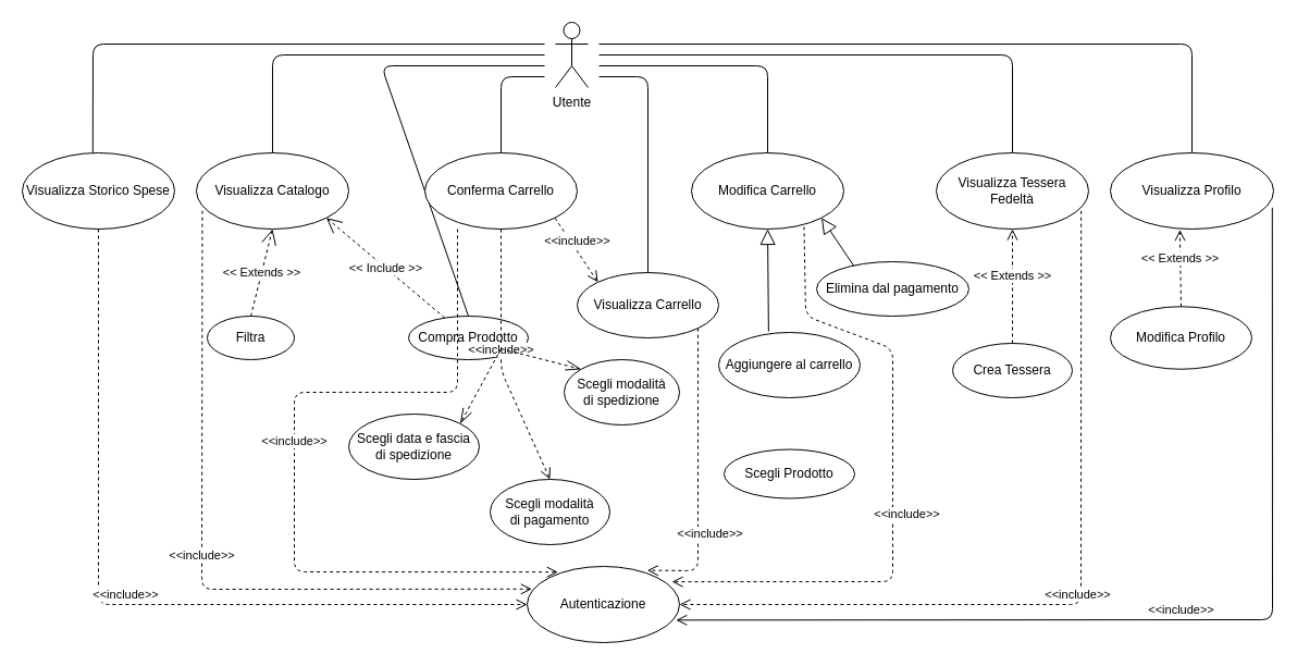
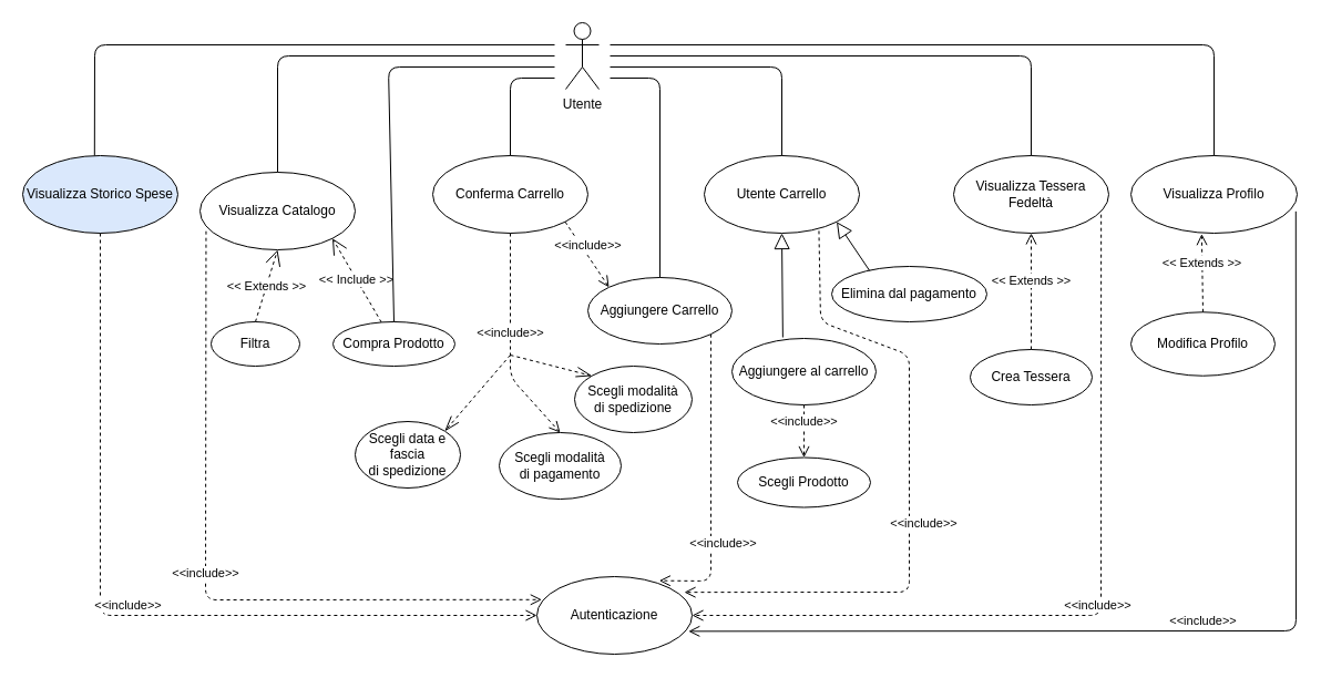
- <mxCell id="36" value="Visualizza Storico Spese" style="ellipse;whiteSpace=wrap;html=1;labelBorderColor=none;" parent="1" vertex="1"><mxGeometry x="20" y="140" width="140" height="70" as="geometry" /></mxCell>
+ <mxCell id="36" value="Visualizza Storico Spese" style="ellipse;whiteSpace=wrap;html=1;labelBorderColor=none;fillColor=#dae8fc;" parent="1" vertex="1"><mxGeometry x="20" y="140" width="140" height="70" as="geometry" /></mxCell>
- <mxCell id="3" value="Visualizza Catalogo" style="ellipse;whiteSpace=wrap;html=1;" parent="1" vertex="1"><mxGeometry x="180" y="140" width="140" height="70" as="geometry" /></mxCell>
+ <mxCell id="3" value="Visualizza Catalogo" style="ellipse;whiteSpace=wrap;html=1;" parent="1" vertex="1"><mxGeometry x="180" y="155" width="140" height="70" as="geometry" /></mxCell>
- <mxCell id="20" value="Modifica Carrello" style="ellipse;whiteSpace=wrap;html=1;" parent="1" vertex="1"><mxGeometry x="635" y="140" width="140" height="70" as="geometry" /></mxCell>
+ <mxCell id="20" value="Utente Carrello" style="ellipse;whiteSpace=wrap;html=1;" parent="1" vertex="1"><mxGeometry x="635" y="140" width="140" height="70" as="geometry" /></mxCell>
- <mxCell id="15" value="Visualizza Carrello" style="ellipse;whiteSpace=wrap;html=1;" parent="1" vertex="1"><mxGeometry x="530" y="250" width="130" height="60" as="geometry" /></mxCell>
+ <mxCell id="15" value="Aggiungere Carrello" style="ellipse;whiteSpace=wrap;html=1;" parent="1" vertex="1"><mxGeometry x="530" y="250" width="130" height="60" as="geometry" /></mxCell>
- <mxCell id="7" value="Compra Prodotto" style="ellipse;whiteSpace=wrap;html=1;" parent="1" vertex="1"><mxGeometry x="375" y="290" width="110" height="40" as="geometry" /></mxCell>
+ <mxCell id="7" value="Compra Prodotto" style="ellipse;whiteSpace=wrap;html=1;" parent="1" vertex="1"><mxGeometry x="300" y="290" width="110" height="40" as="geometry" /></mxCell>
+ <mxCell id="24" value="&amp;lt;&amp;lt;include&amp;gt;&amp;gt;" style="html=1;verticalAlign=bottom;endArrow=open;dashed=1;endSize=8;exitX=0.5;exitY=1;exitDx=0;exitDy=0;" parent="1" source="21" target="23" edge="1"><mxGeometry relative="1" as="geometry"><mxPoint x="750" y="320" as="sourcePoint" /><mxPoint x="965.108" y="80.45" as="targetPoint" /></mxGeometry></mxCell>
- <mxCell id="12" value="Scegli data e fascia&lt;br&gt;di spedizione" style="ellipse;whiteSpace=wrap;html=1;" parent="1" vertex="1"><mxGeometry x="320" y="380" width="120" height="60" as="geometry" /></mxCell>
+ <mxCell id="12" value="Scegli data e fascia&lt;br&gt;di spedizione" style="ellipse;whiteSpace=wrap;html=1;" parent="1" vertex="1"><mxGeometry x="320" y="380" width="95" height="60" as="geometry" /></mxCell>
- <mxCell id="46" value="&amp;lt;&amp;lt;include&amp;gt;&amp;gt;" style="html=1;verticalAlign=bottom;endArrow=open;dashed=1;endSize=8;exitX=0.214;exitY=1;exitDx=0;exitDy=0;entryX=0.202;entryY=0.074;entryDx=0;entryDy=0;exitPerimeter=0;entryPerimeter=0;" parent="1" source="10" target="39" edge="1"><mxGeometry relative="1" as="geometry"><mxPoint x="195.46" y="203.2" as="sourcePoint" /><mxPoint x="498.34" y="550.79" as="targetPoint" /><Array as="points"><mxPoint x="420" y="360" /><mxPoint x="270" y="360" /><mxPoint x="270" y="525" /></Array></mxGeometry></mxCell>
- <mxCell id="13" value="Scegli modalità&lt;br&gt;di pagamento" style="ellipse;whiteSpace=wrap;html=1;" parent="1" vertex="1"><mxGeometry x="450" y="440" width="110" height="60" as="geometry" /></mxCell>
+ <mxCell id="13" value="Scegli modalità&lt;br&gt;di pagamento" style="ellipse;whiteSpace=wrap;html=1;" parent="1" vertex="1"><mxGeometry x="450" y="390" width="110" height="60" as="geometry" /></mxCell>
